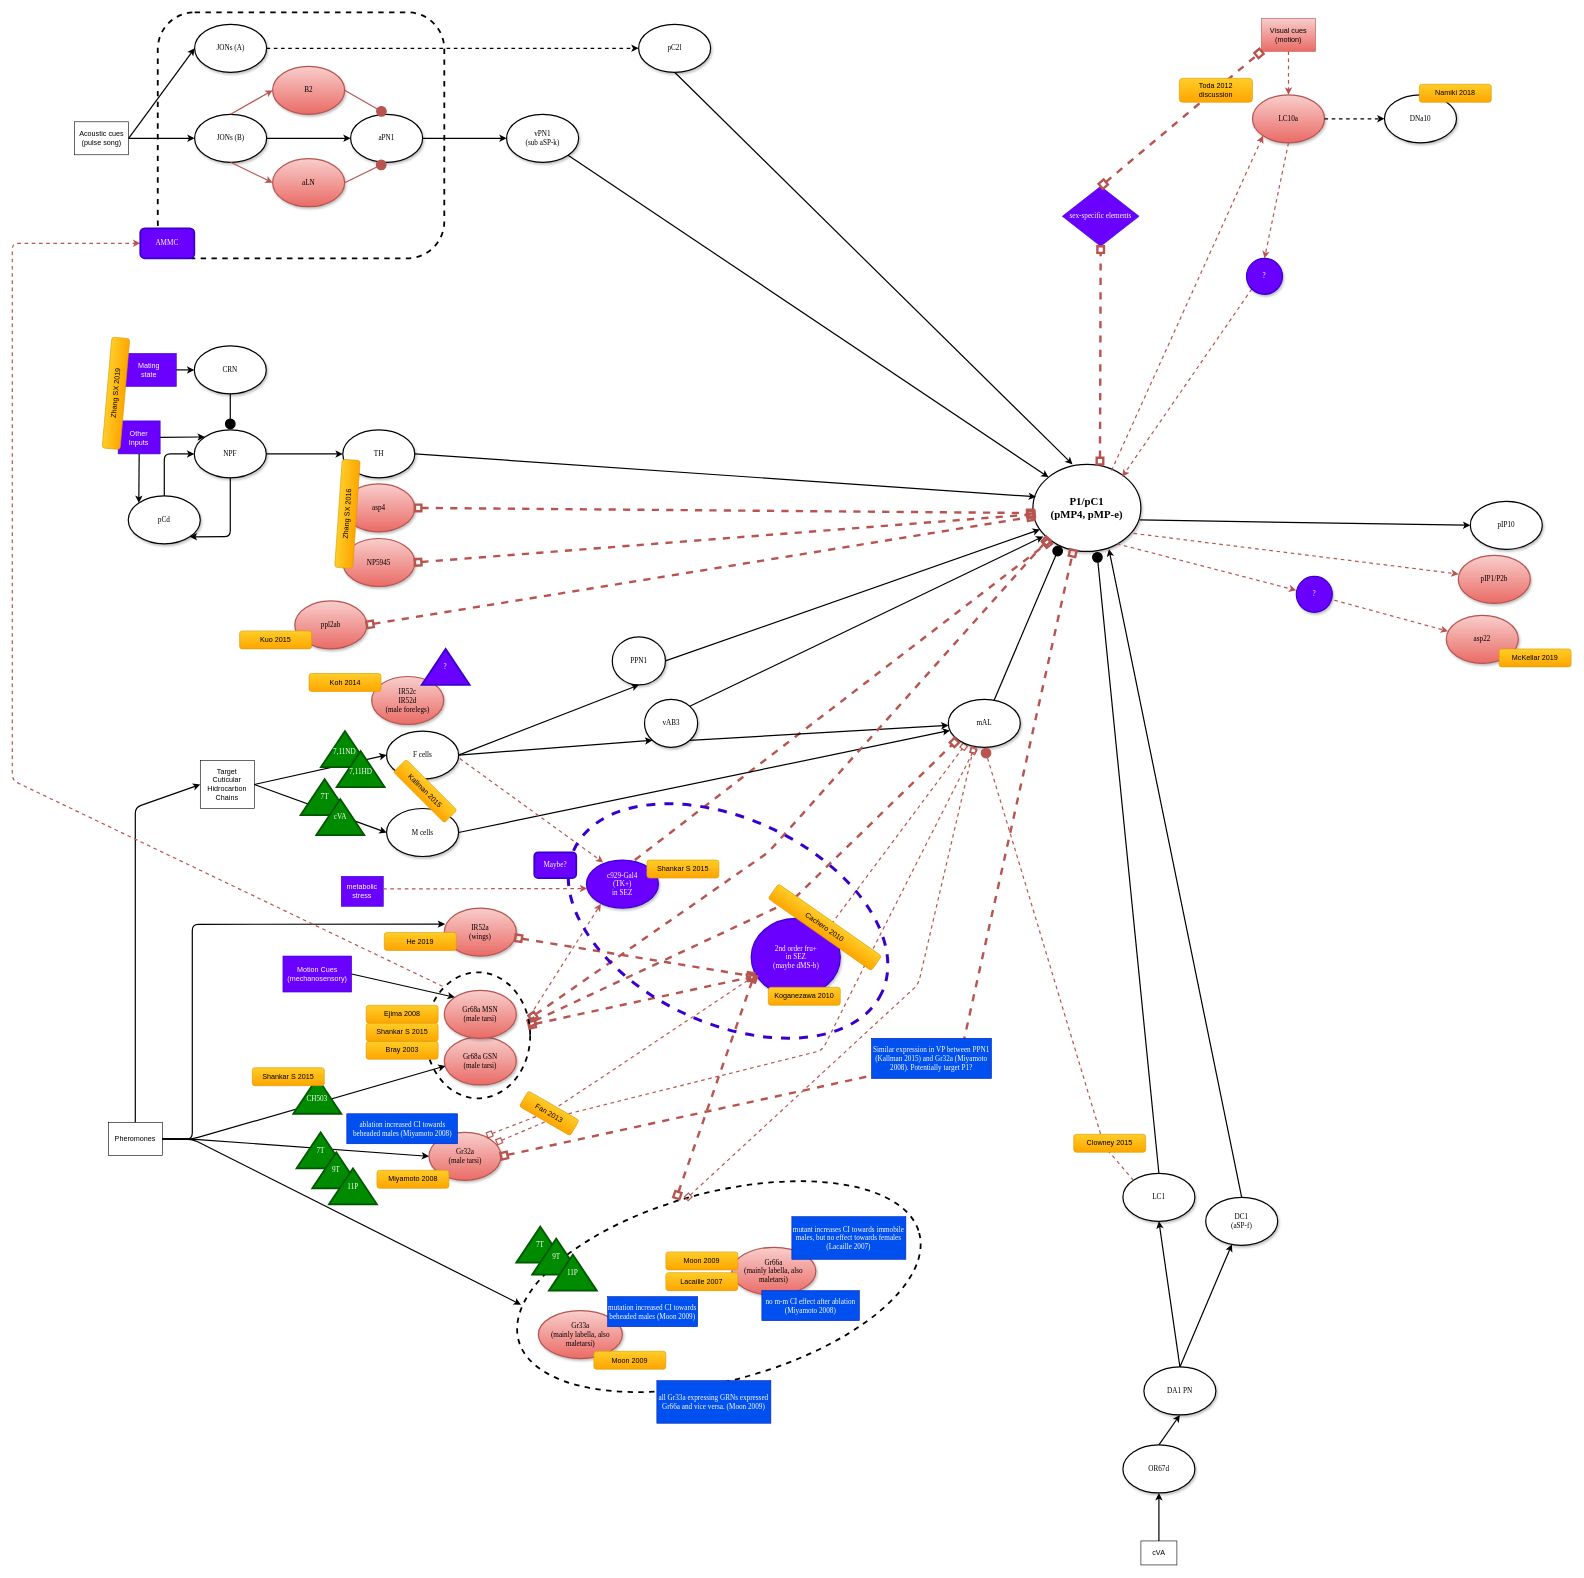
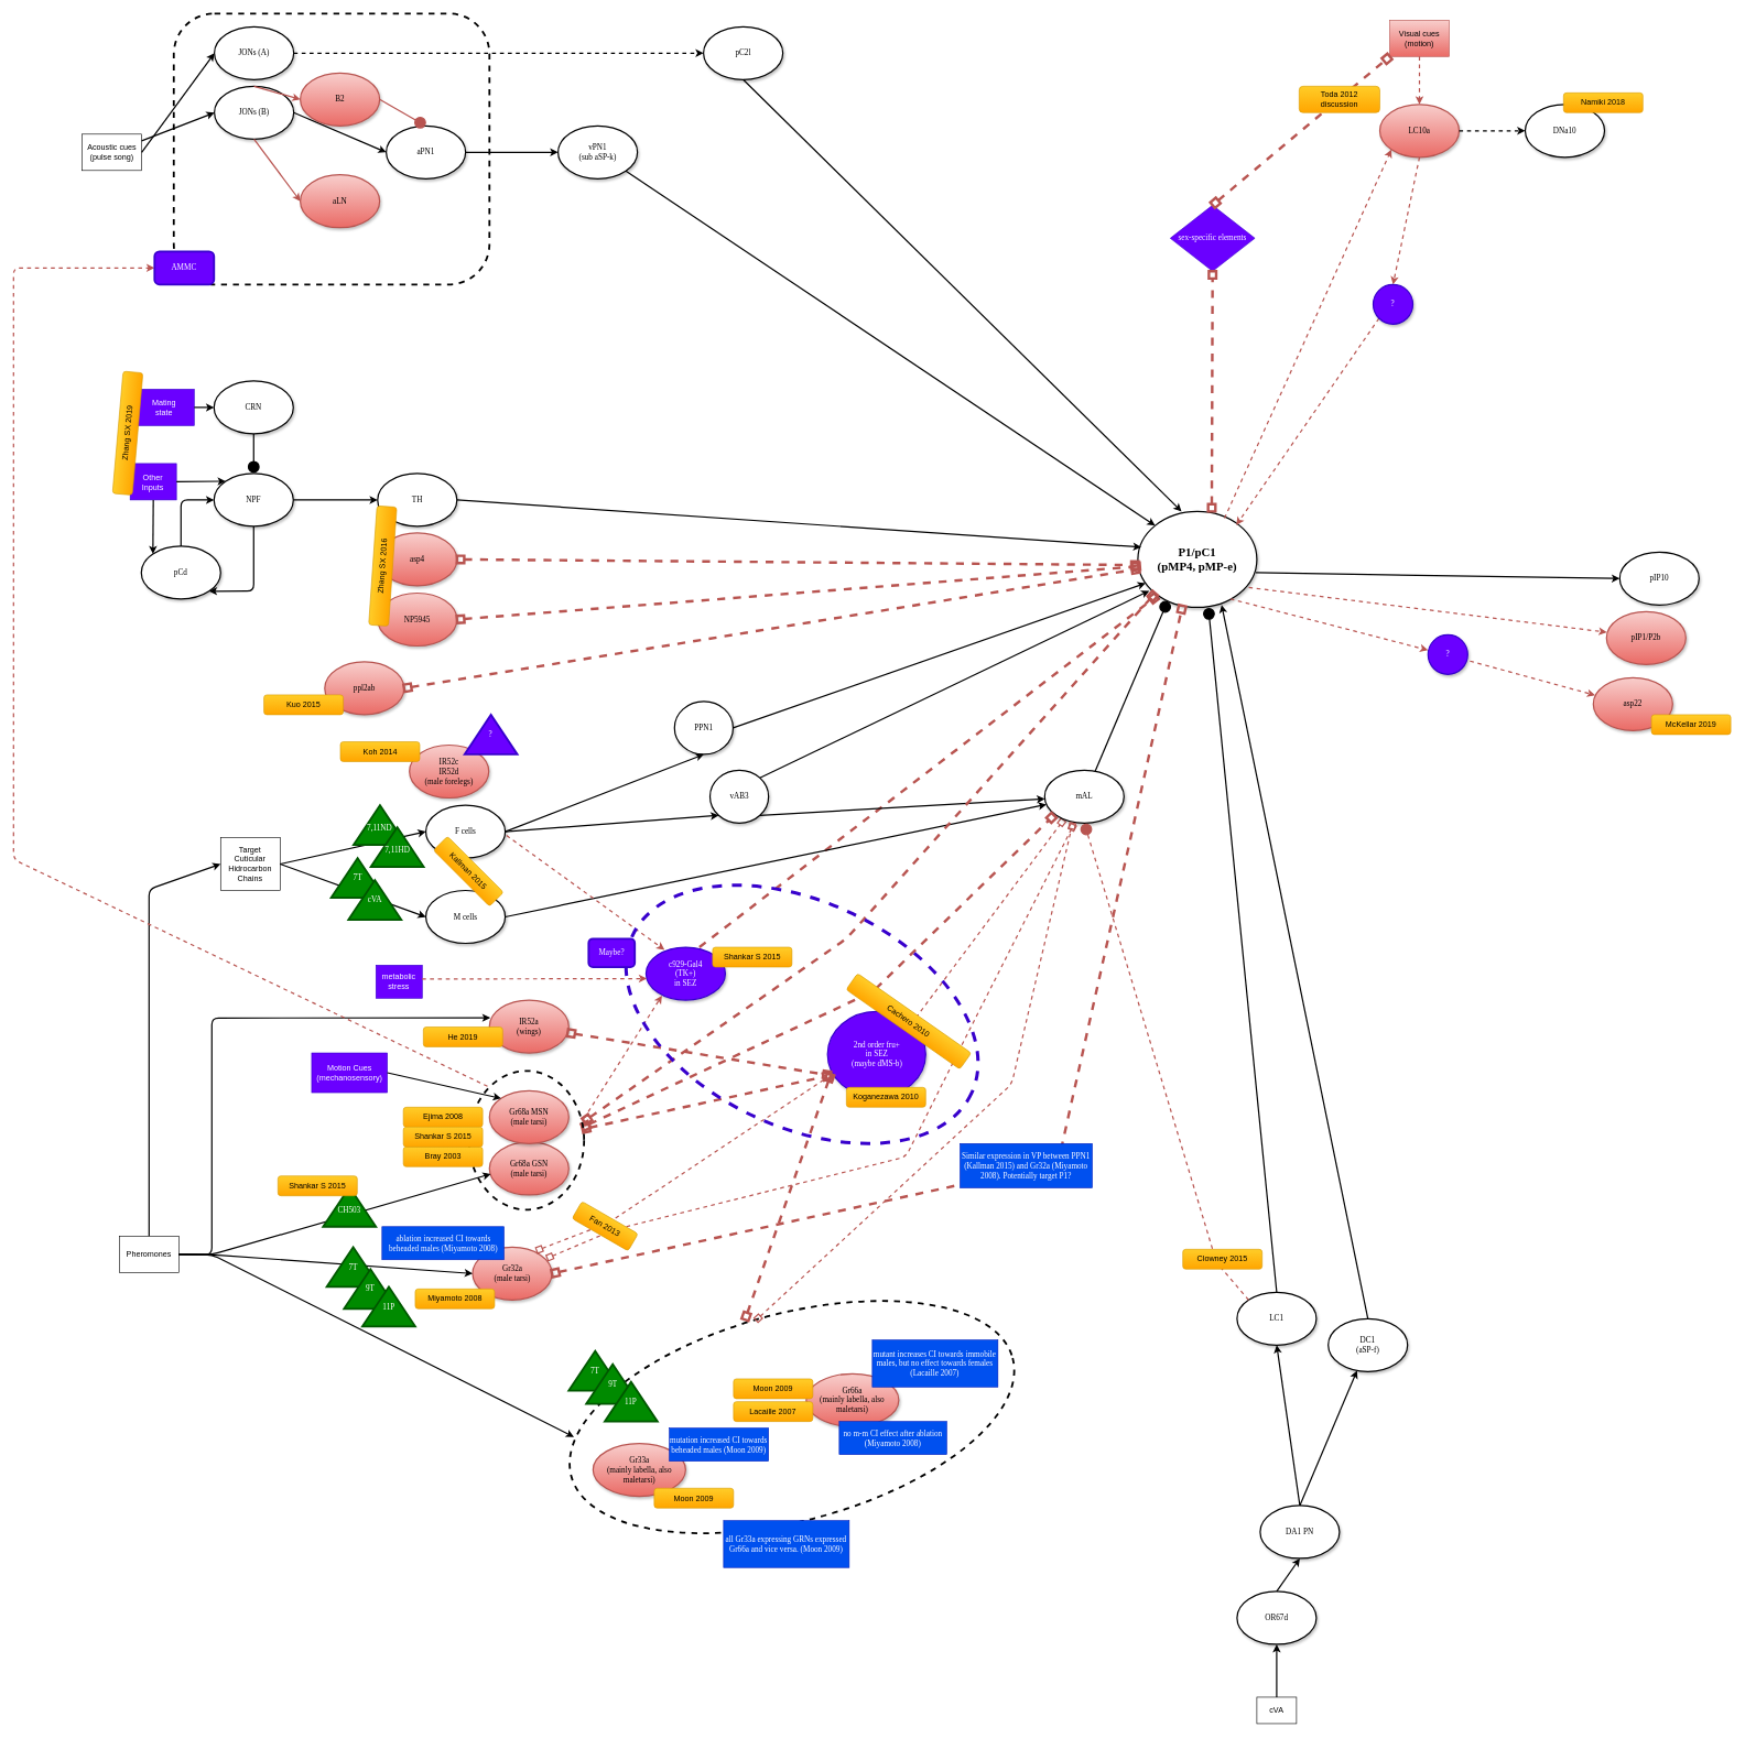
- <mxCell id="13" value="JONs (B)" style="ellipse;whiteSpace=wrap;html=1;rounded=1;shadow=1;comic=0;labelBackgroundColor=none;strokeWidth=2;fontFamily=Verdana;fontSize=12;align=center;" vertex="1" parent="1"><mxGeometry x="323.87" y="190" width="120" height="80" as="geometry" /></mxCell>
+ <mxCell id="13" value="JONs (B)" style="ellipse;whiteSpace=wrap;html=1;rounded=1;shadow=1;comic=0;labelBackgroundColor=none;strokeWidth=2;fontFamily=Verdana;fontSize=12;align=center;" vertex="1" parent="1"><mxGeometry x="323.87" y="130" width="120" height="80" as="geometry" /></mxCell>
- <mxCell id="48" value="" style="endArrow=circle;html=1;entryX=0.5;entryY=1;entryDx=0;entryDy=0;strokeWidth=2;strokeColor=#b85450;endFill=1;exitX=1;exitY=0.5;exitDx=0;exitDy=0;gradientColor=#ea6b66;fillColor=#f8cecc;" edge="1" parent="1" source="45" target="14"><mxGeometry width="50" height="50" relative="1" as="geometry"><mxPoint x="643.87" y="480" as="sourcePoint" /><mxPoint x="682.714" y="389.996" as="targetPoint" /></mxGeometry></mxCell>
